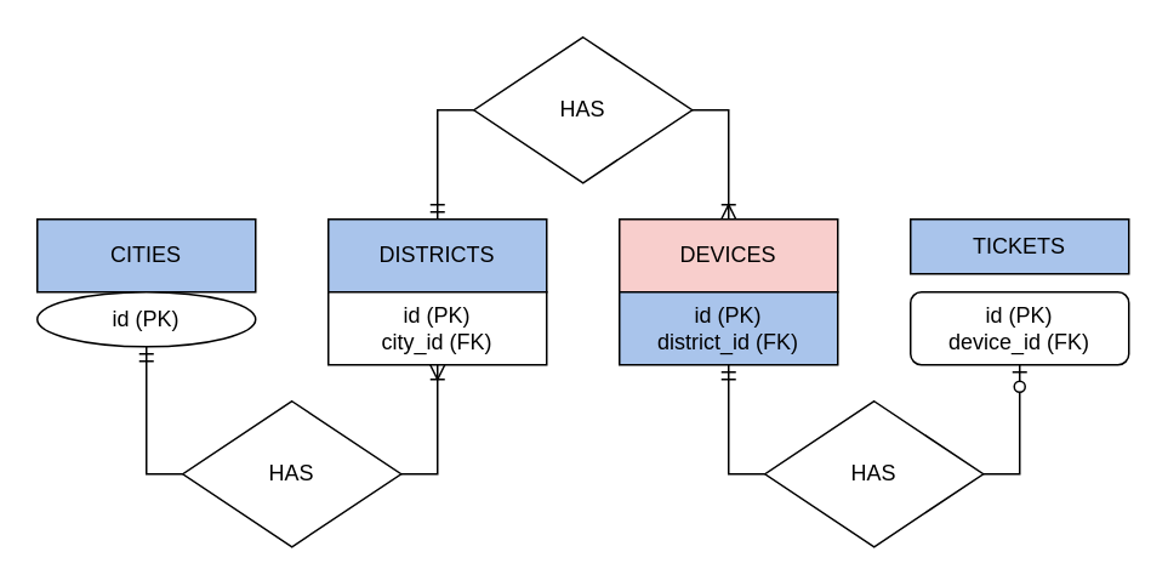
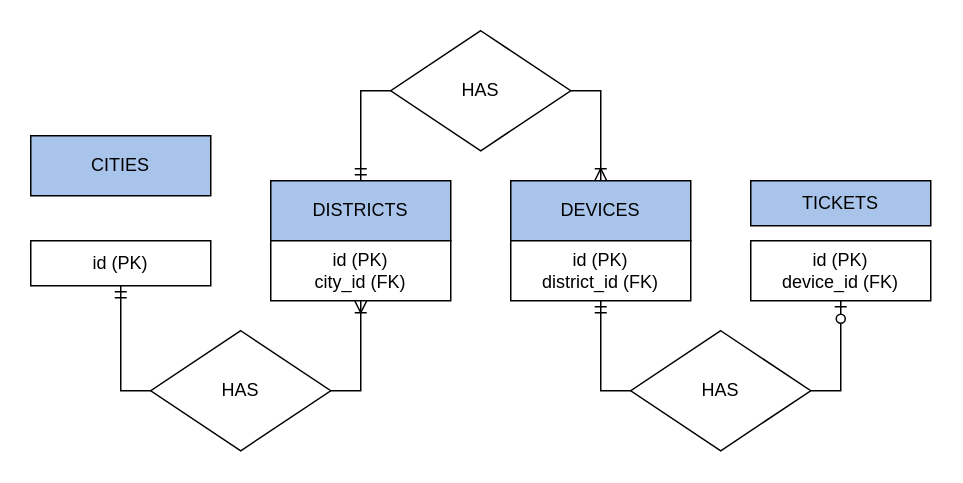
- <mxCell id="2" value="CITIES" style="rounded=0;whiteSpace=wrap;html=1;fillColor=#A9C4EB;" parent="1" vertex="1"><mxGeometry x="20" y="120" width="120" height="40" as="geometry" /></mxCell>
+ <mxCell id="2" value="CITIES" style="rounded=0;whiteSpace=wrap;html=1;fillColor=#A9C4EB;" parent="1" vertex="1"><mxGeometry x="20" y="90" width="120" height="40" as="geometry" /></mxCell>
- <mxCell id="4" value="DEVICES" style="rounded=0;whiteSpace=wrap;html=1;fillColor=#f8cecc;" parent="1" vertex="1"><mxGeometry x="340" y="120" width="120" height="40" as="geometry" /></mxCell>
+ <mxCell id="4" value="DEVICES" style="rounded=0;whiteSpace=wrap;html=1;fillColor=#A9C4EB;" parent="1" vertex="1"><mxGeometry x="340" y="120" width="120" height="40" as="geometry" /></mxCell>
- <mxCell id="14" value="id (PK)" style="ellipse;whiteSpace=wrap;html=1;" vertex="1" parent="1"><mxGeometry x="20" y="160" width="120" height="30" as="geometry" /></mxCell>
+ <mxCell id="14" value="id (PK)" style="rounded=0;whiteSpace=wrap;html=1;" vertex="1" parent="1"><mxGeometry x="20" y="160" width="120" height="30" as="geometry" /></mxCell>
- <mxCell id="18" value="id (PK)&lt;br&gt;district_id (FK)" style="rounded=0;whiteSpace=wrap;html=1;fillColor=#a9c4eb;" vertex="1" parent="1"><mxGeometry x="340" y="160" width="120" height="40" as="geometry" /></mxCell>
+ <mxCell id="18" value="id (PK)&lt;br&gt;district_id (FK)" style="rounded=0;whiteSpace=wrap;html=1;" vertex="1" parent="1"><mxGeometry x="340" y="160" width="120" height="40" as="geometry" /></mxCell>
- <mxCell id="17" value="id (PK)&lt;br&gt;device_id (FK)" style="whiteSpace=wrap;html=1;rounded=1;" vertex="1" parent="1"><mxGeometry x="500" y="160" width="120" height="40" as="geometry" /></mxCell>
+ <mxCell id="17" value="id (PK)&lt;br&gt;device_id (FK)" style="rounded=0;whiteSpace=wrap;html=1;" vertex="1" parent="1"><mxGeometry x="500" y="160" width="120" height="40" as="geometry" /></mxCell>
